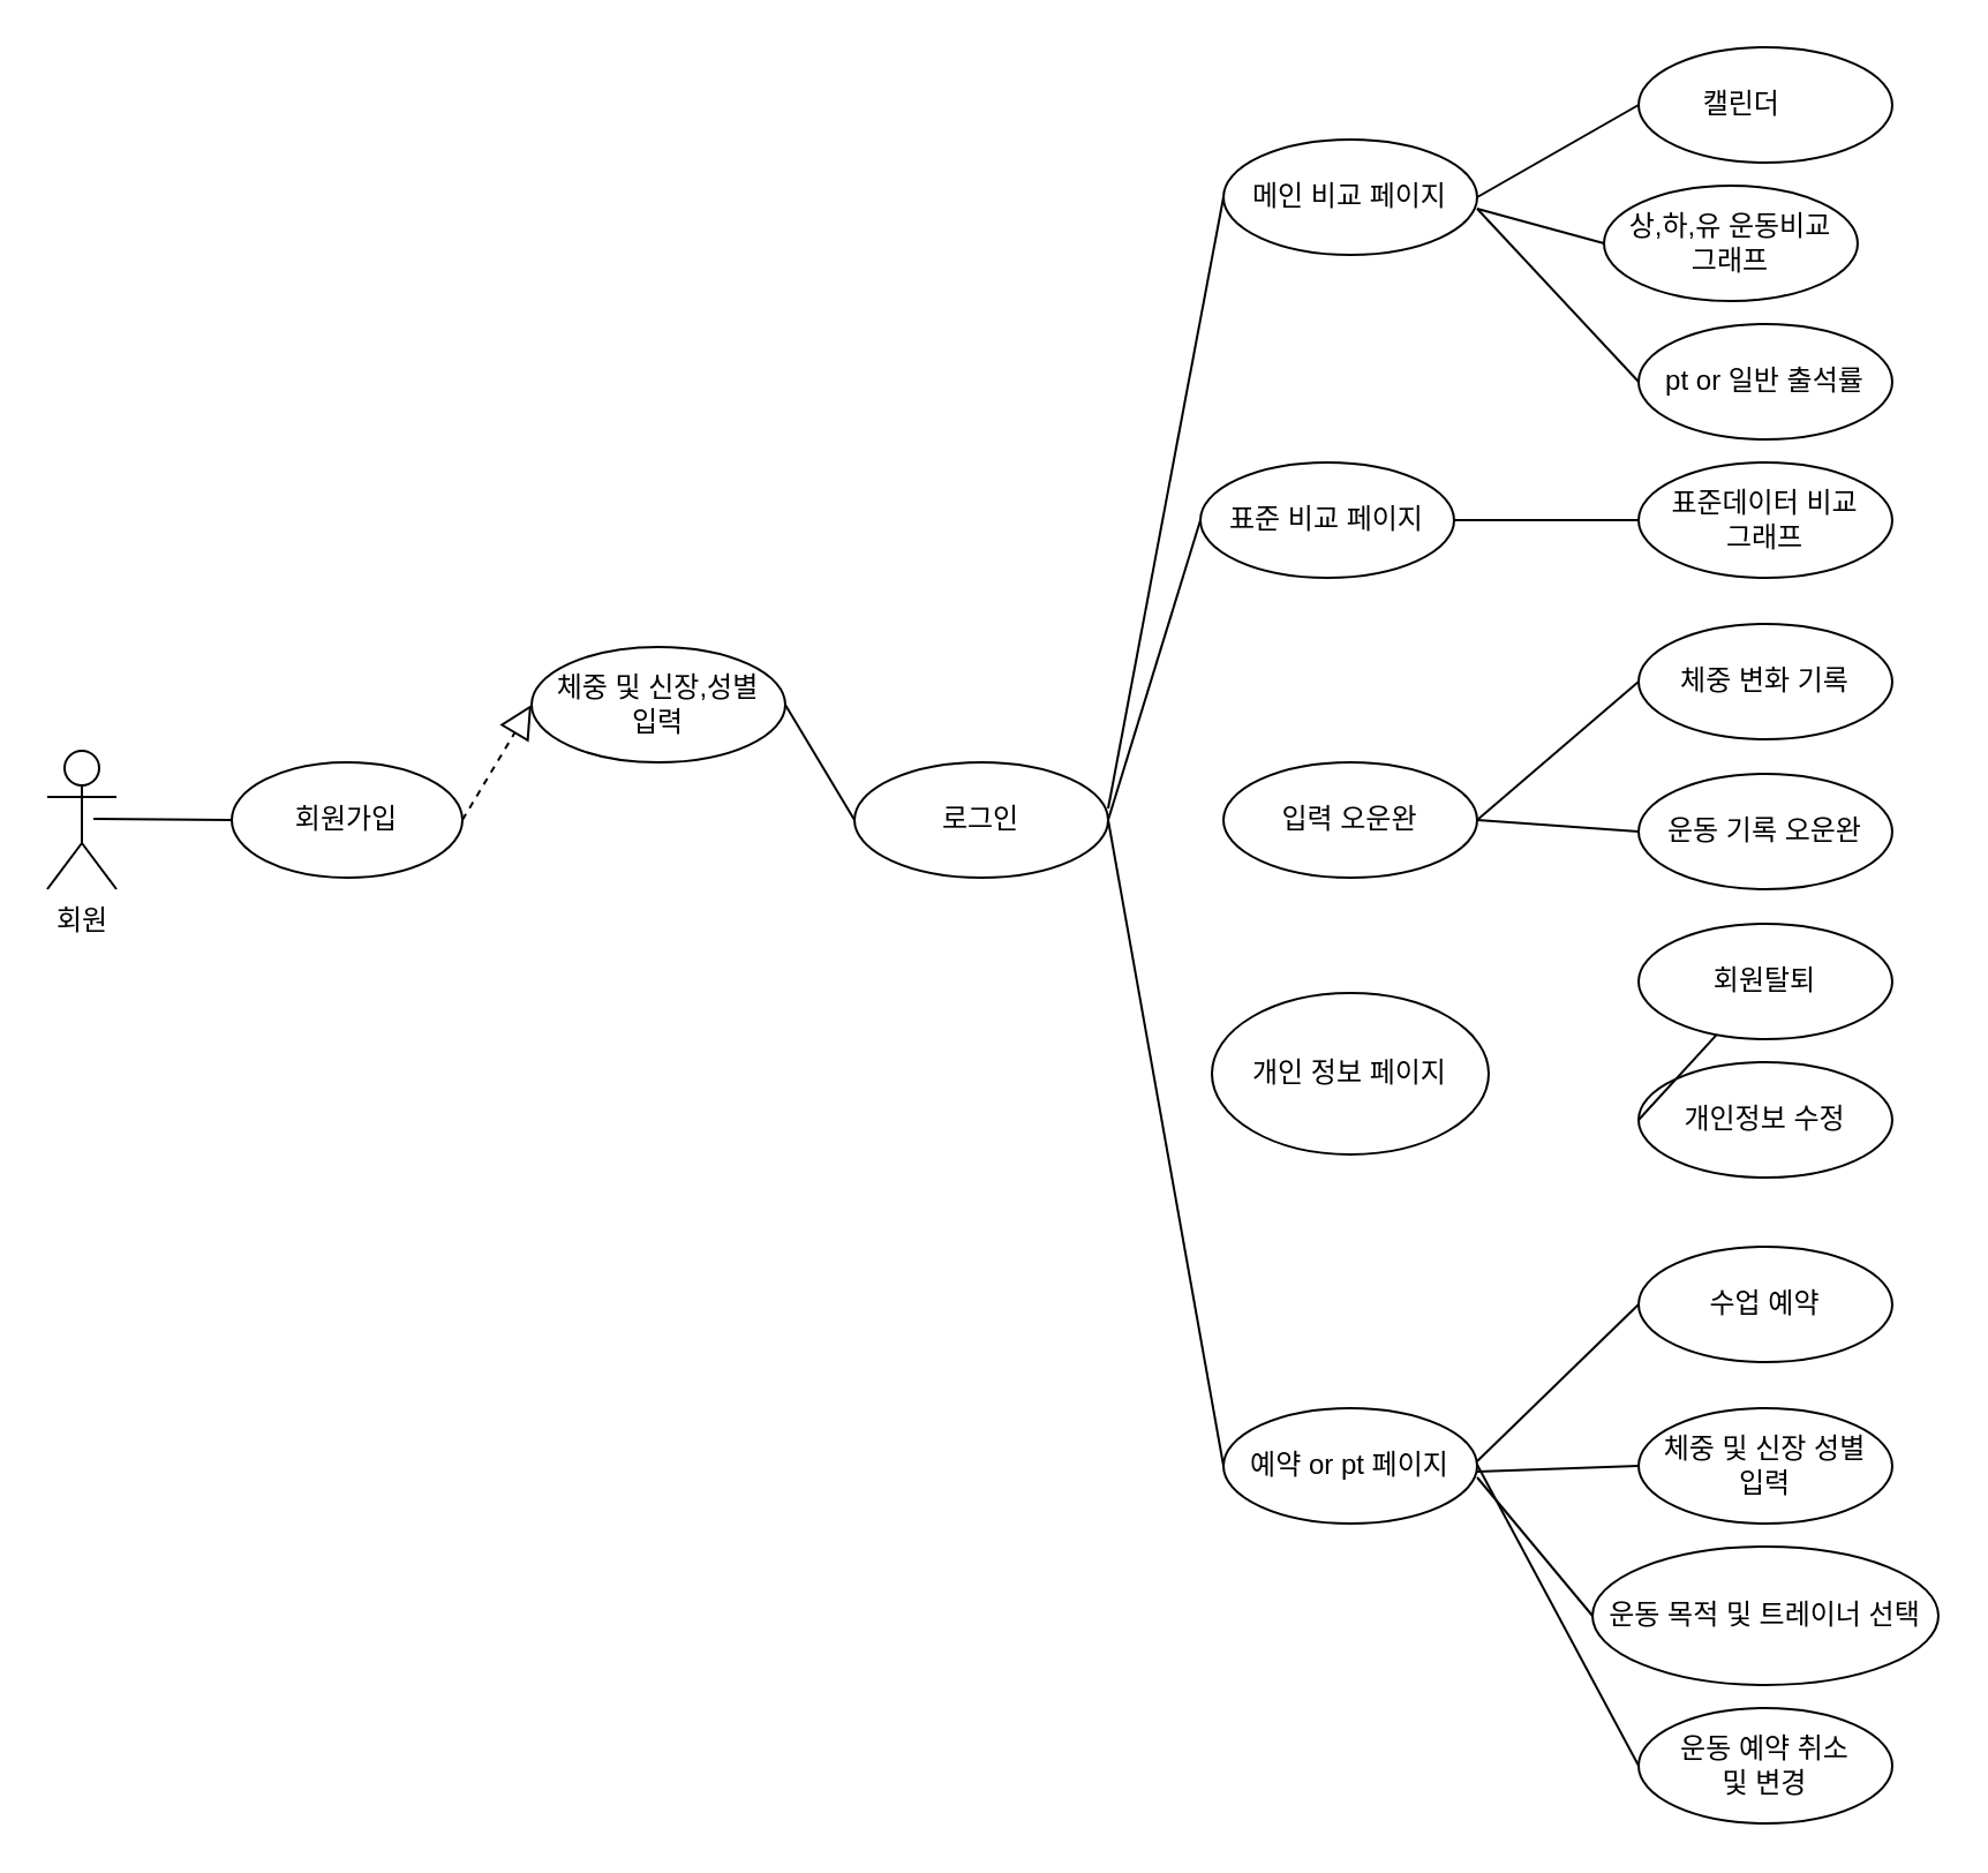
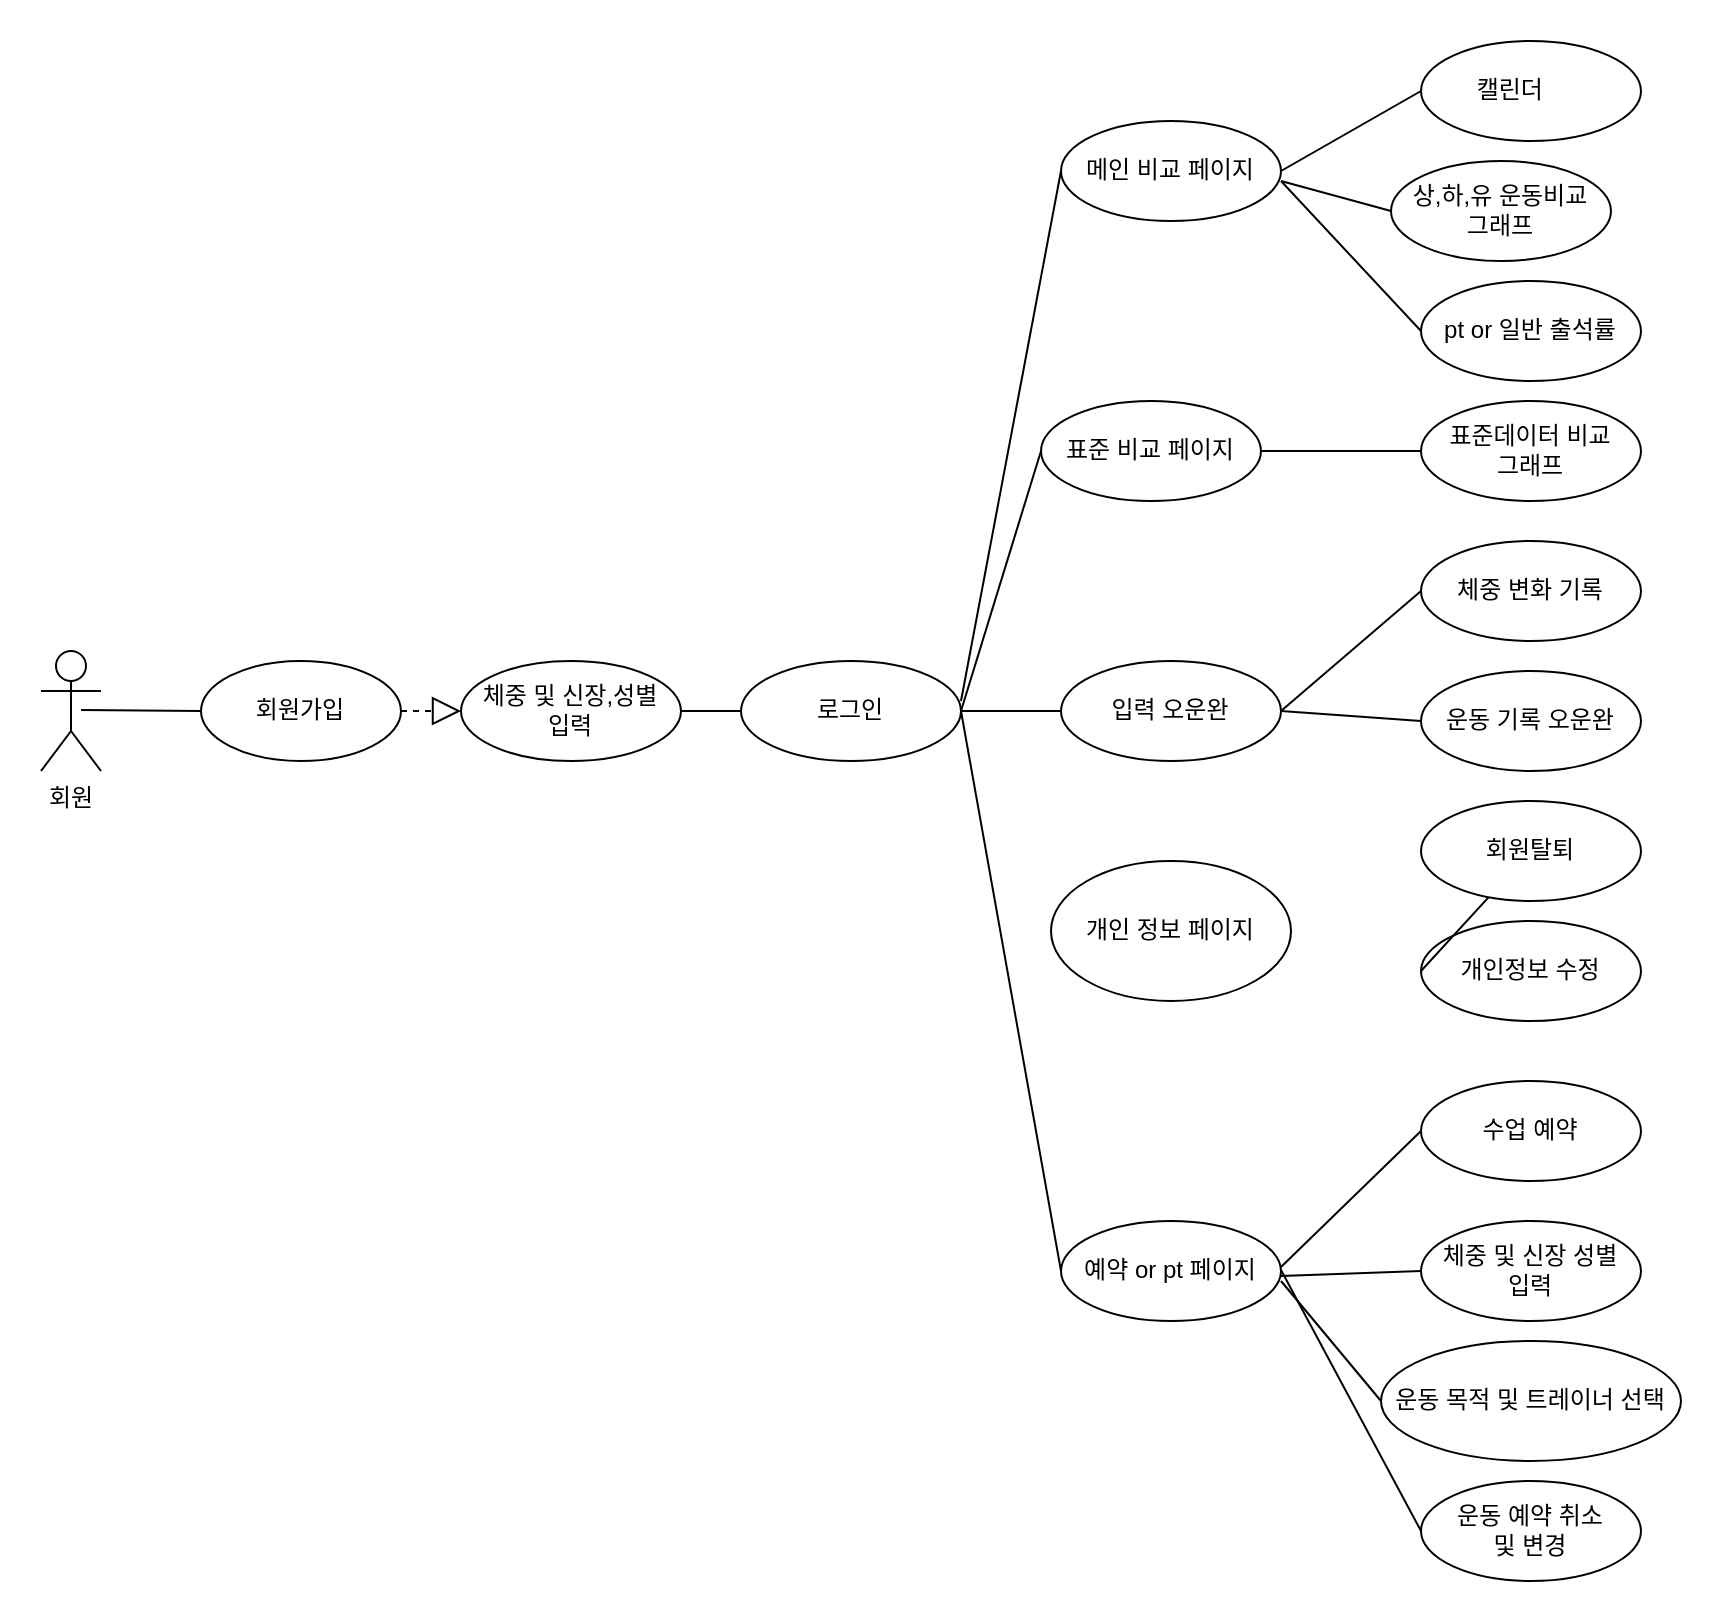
- <mxCell id="4" value="체중 및 신장,성별&lt;br&gt;입력" style="ellipse;whiteSpace=wrap;html=1;align=center;" parent="1" vertex="1"><mxGeometry x="230" y="280" width="110" height="50" as="geometry" /></mxCell>
+ <mxCell id="4" value="체중 및 신장,성별&lt;br&gt;입력" style="ellipse;whiteSpace=wrap;html=1;align=center;" parent="1" vertex="1"><mxGeometry x="230" y="330" width="110" height="50" as="geometry" /></mxCell>
+ <mxCell id="24" value="" style="endArrow=none;html=1;rounded=0;entryX=0;entryY=0.5;entryDx=0;entryDy=0;exitX=1;exitY=0.5;exitDx=0;exitDy=0;" parent="1" source="5" target="7" edge="1"><mxGeometry width="50" height="50" relative="1" as="geometry"><mxPoint x="350" y="440" as="sourcePoint" /><mxPoint x="390" y="375" as="targetPoint" /></mxGeometry></mxCell>
